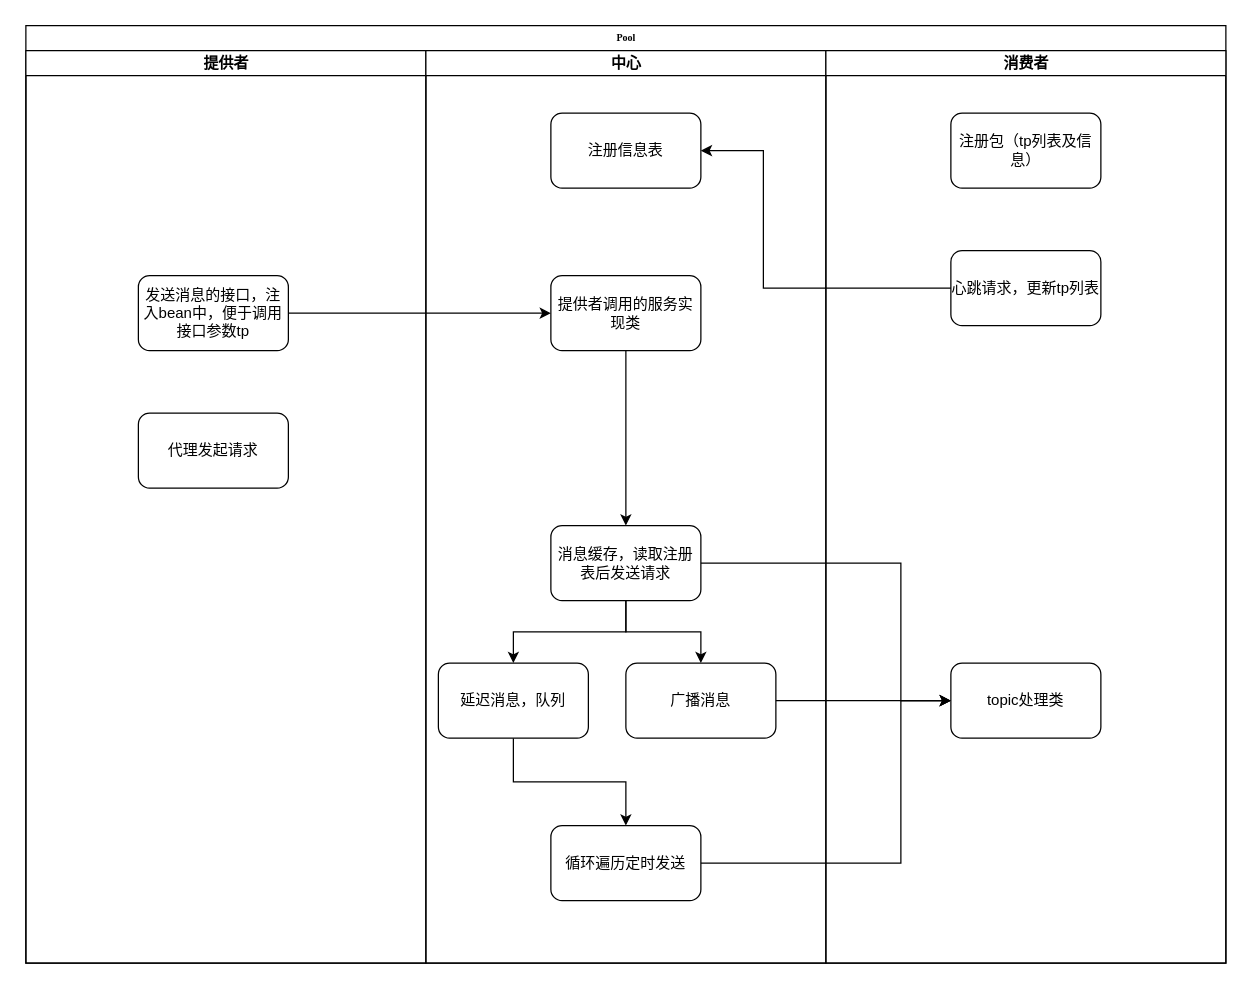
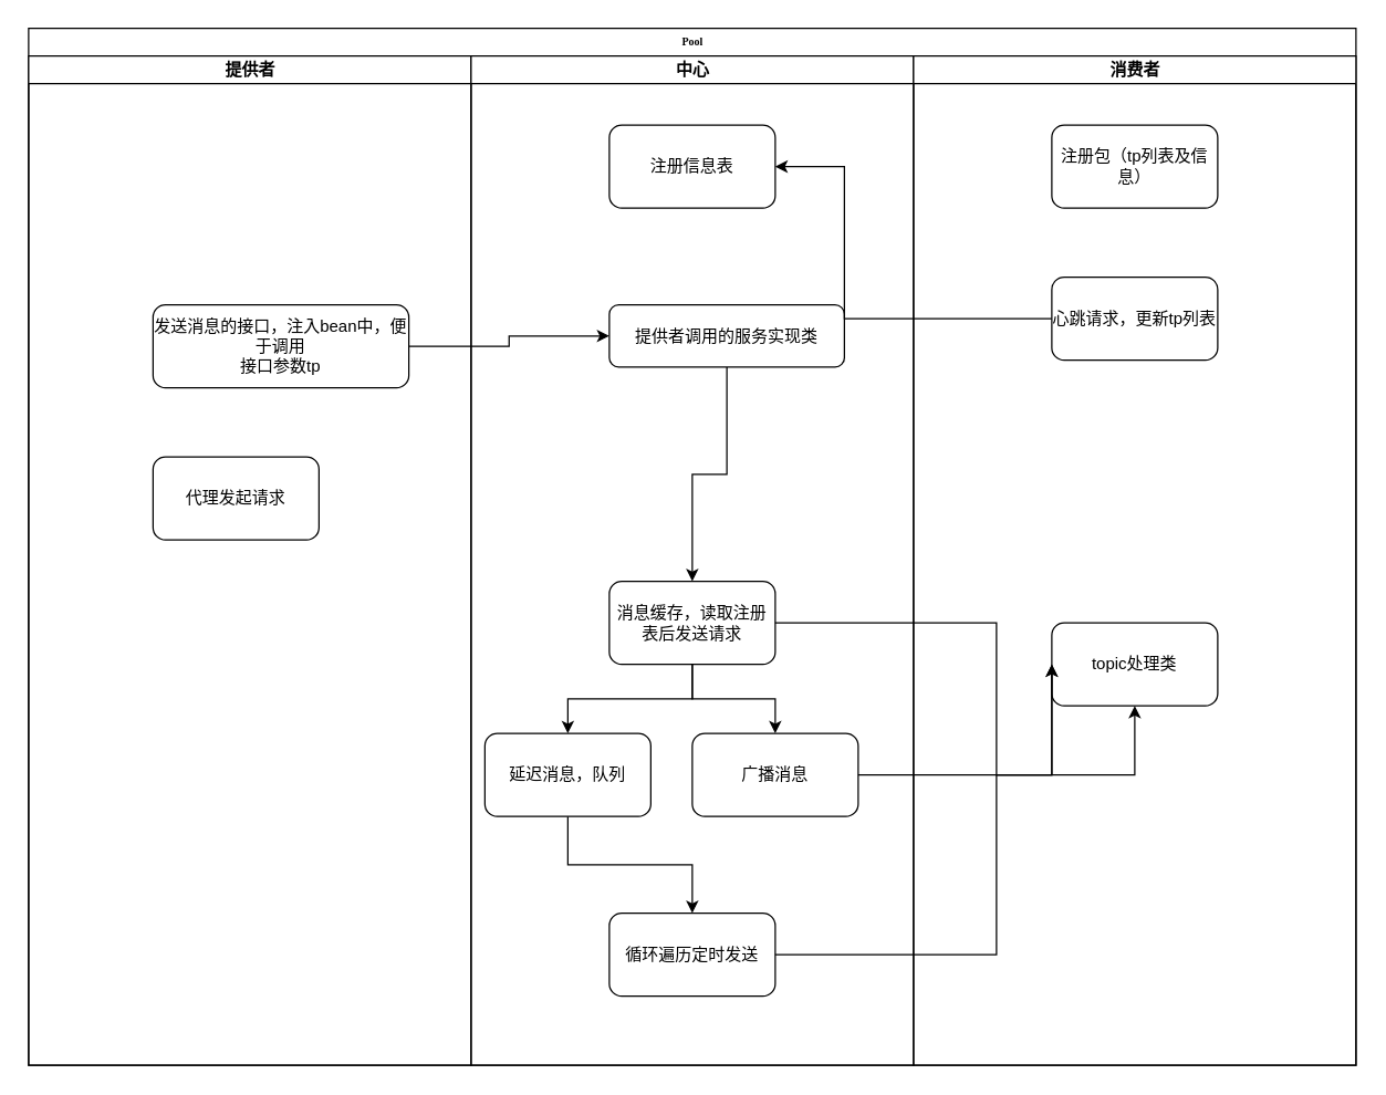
- <mxCell id="4" value="发送消息的接口，注入bean中，便于调用&lt;br&gt;接口参数tp" style="rounded=1;whiteSpace=wrap;html=1;" vertex="1" parent="3"><mxGeometry x="90" y="180" width="120" height="60" as="geometry" /></mxCell>
+ <mxCell id="4" value="发送消息的接口，注入bean中，便于调用&lt;br&gt;接口参数tp" style="rounded=1;whiteSpace=wrap;html=1;" vertex="1" parent="3"><mxGeometry x="90" y="180" width="185" height="60" as="geometry" /></mxCell>
- <mxCell id="9" value="提供者调用的服务实现类" style="rounded=1;whiteSpace=wrap;html=1;" vertex="1" parent="6"><mxGeometry x="100" y="180" width="120" height="60" as="geometry" /></mxCell>
+ <mxCell id="9" value="提供者调用的服务实现类" style="rounded=1;whiteSpace=wrap;html=1;" vertex="1" parent="6"><mxGeometry x="100" y="180" width="170" height="45" as="geometry" /></mxCell>
- <mxCell id="20" value="topic处理类" style="rounded=1;whiteSpace=wrap;html=1;" vertex="1" parent="17"><mxGeometry x="100" y="490" width="120" height="60" as="geometry" /></mxCell>
+ <mxCell id="20" value="topic处理类" style="rounded=1;whiteSpace=wrap;html=1;" vertex="1" parent="17"><mxGeometry x="100" y="410" width="120" height="60" as="geometry" /></mxCell>
